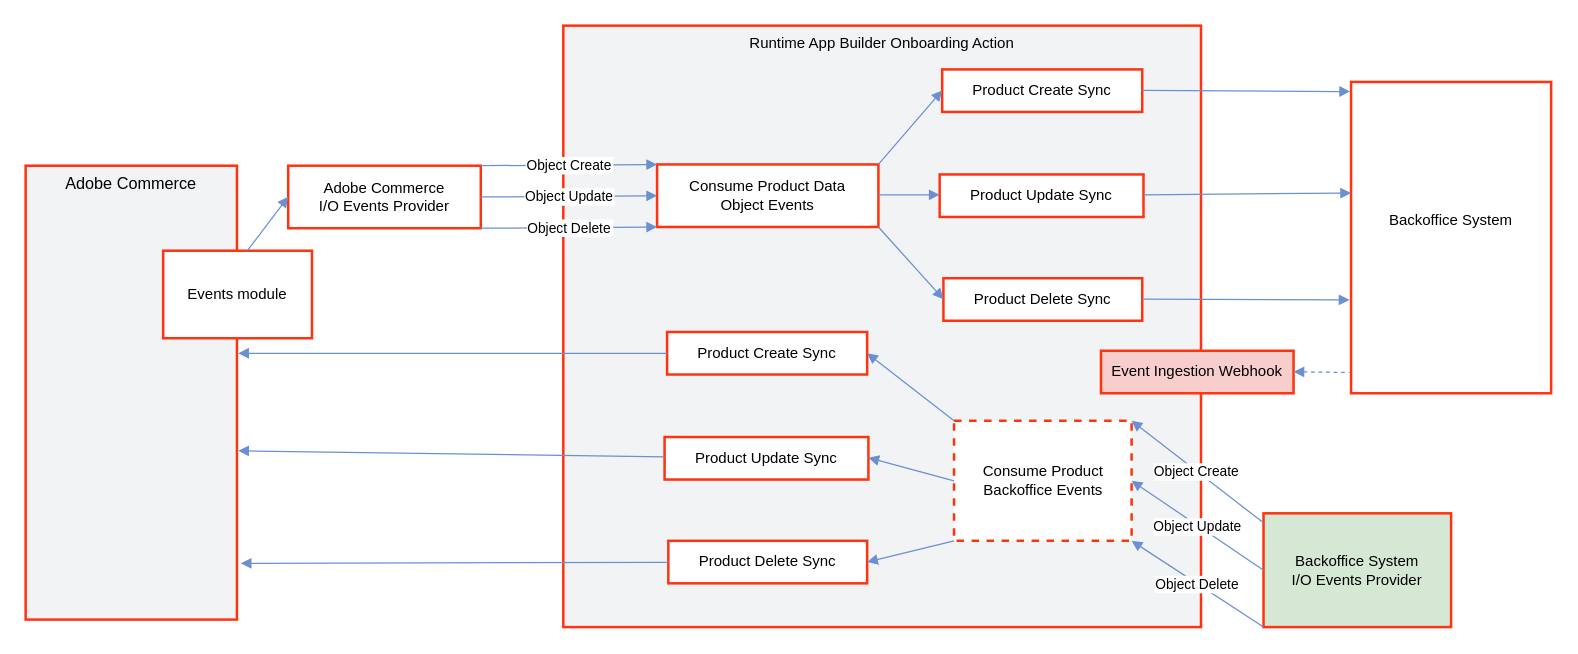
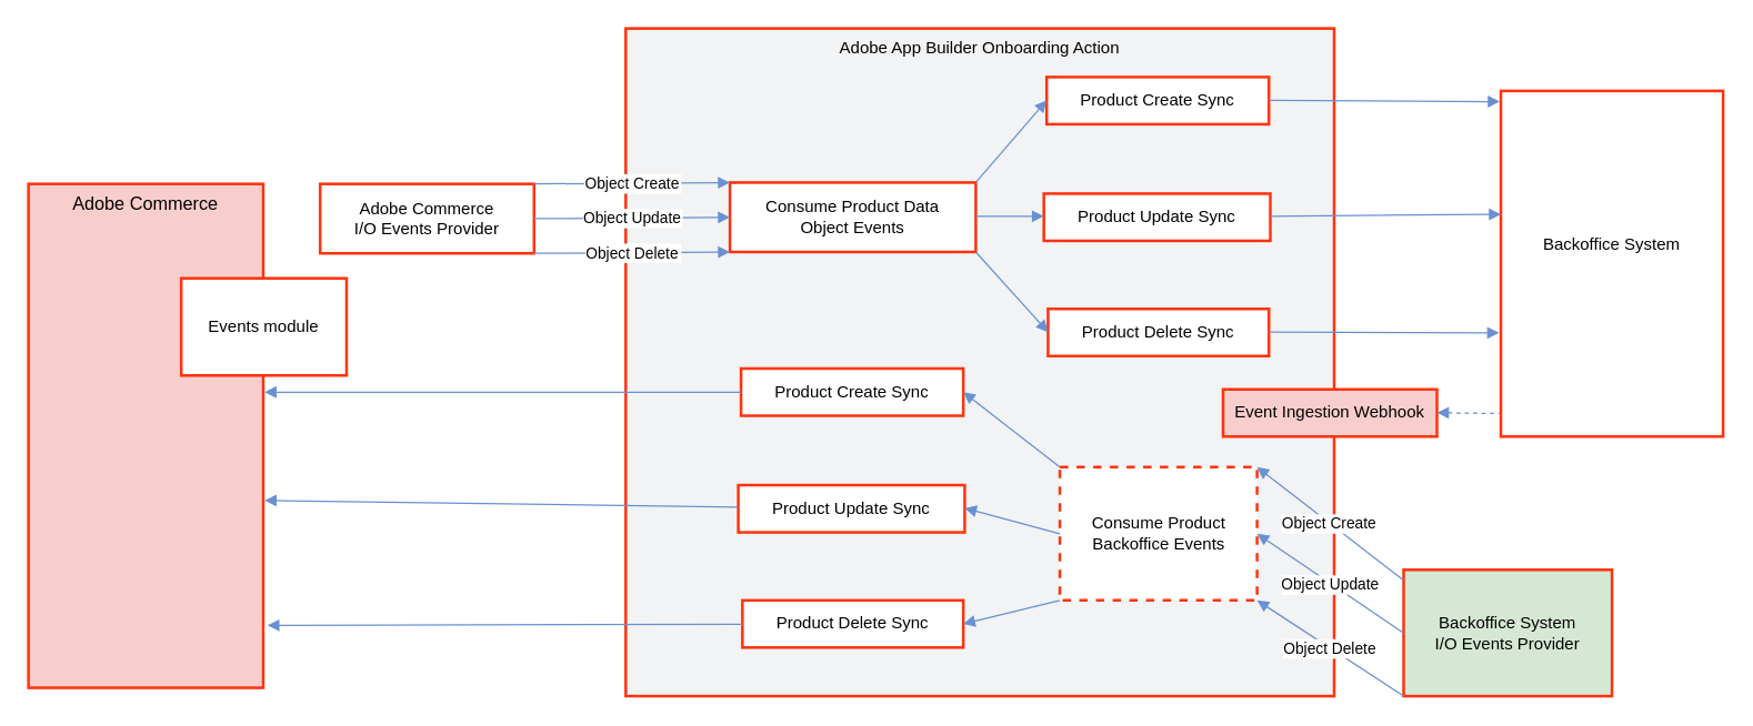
- <mxCell id="2" value="Runtime App Builder Onboarding Action" style="whiteSpace=wrap;strokeWidth=2;verticalAlign=top;strokeColor=#FF330F;fillColor=#F2F3F5;" parent="1" vertex="1"><mxGeometry x="450" y="20" width="510" height="481" as="geometry" /></mxCell>
+ <mxCell id="2" value="Adobe App Builder Onboarding Action" style="whiteSpace=wrap;strokeWidth=2;verticalAlign=top;strokeColor=#FF330F;fillColor=#F2F3F5;" parent="1" vertex="1"><mxGeometry x="450" y="20" width="510" height="481" as="geometry" /></mxCell>
- <mxCell id="17" value="" style="curved=1;startArrow=none;endArrow=block;exitX=0.565;exitY=0.007;entryX=0.003;entryY=0.497;rounded=0;strokeColor=#6A90D2;" parent="1" source="12" target="13" edge="1"><mxGeometry relative="1" as="geometry" /></mxCell>
- <mxCell id="11" value="Adobe Commerce" style="whiteSpace=wrap;strokeWidth=2;verticalAlign=top;strokeColor=#FF330F;fontSize=13;fillColor=#F2F3F5;" parent="1" vertex="1"><mxGeometry x="20" y="132" width="169" height="363" as="geometry" /></mxCell>
+ <mxCell id="11" value="Adobe Commerce" style="whiteSpace=wrap;strokeWidth=2;verticalAlign=top;strokeColor=#FF330F;fontSize=13;fillColor=#f8cecc;" parent="1" vertex="1"><mxGeometry x="20" y="132" width="169" height="363" as="geometry" /></mxCell>
